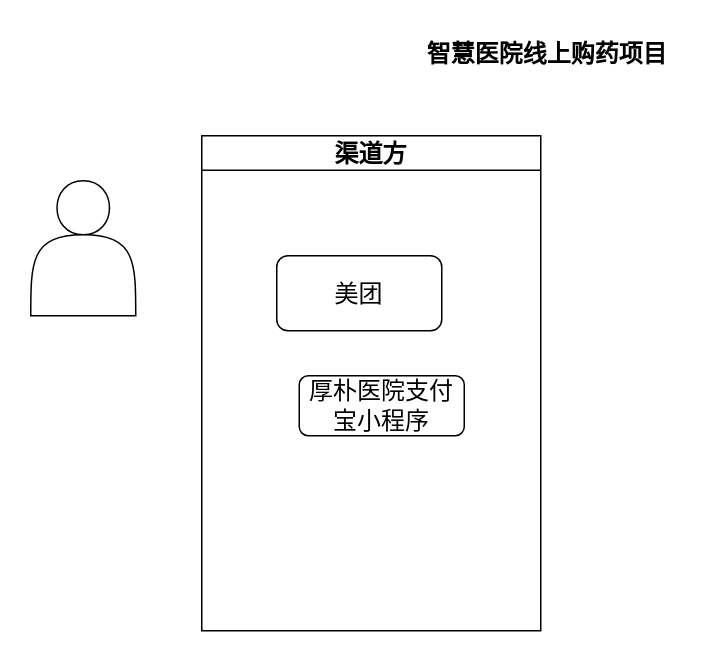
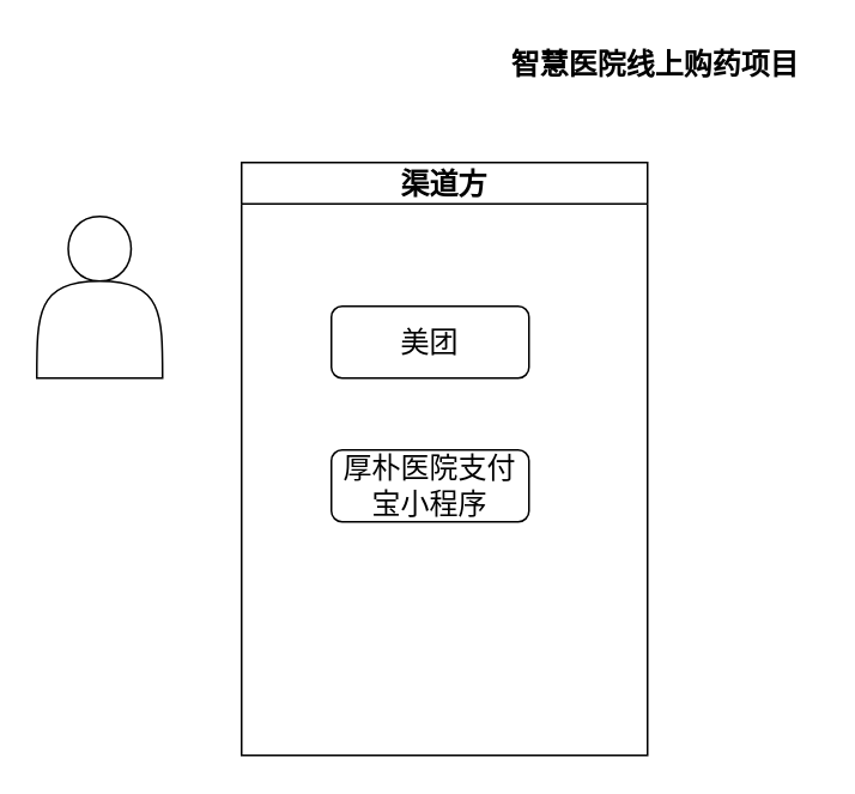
- <mxCell id="5" value="美团" style="rounded=1;whiteSpace=wrap;html=1;strokeWidth=1;fontSize=16;" vertex="1" parent="4"><mxGeometry x="50" y="80" width="110" height="50" as="geometry" /></mxCell>
+ <mxCell id="5" value="美团" style="rounded=1;whiteSpace=wrap;html=1;strokeWidth=1;fontSize=16;" vertex="1" parent="4"><mxGeometry x="50" y="80" width="110" height="40" as="geometry" /></mxCell>
- <mxCell id="6" value="厚朴医院支付宝小程序" style="rounded=1;whiteSpace=wrap;html=1;strokeWidth=1;fontSize=16;" vertex="1" parent="4"><mxGeometry x="65" y="160" width="110" height="40" as="geometry" /></mxCell>
+ <mxCell id="6" value="厚朴医院支付宝小程序" style="rounded=1;whiteSpace=wrap;html=1;strokeWidth=1;fontSize=16;" vertex="1" parent="4"><mxGeometry x="50" y="160" width="110" height="40" as="geometry" /></mxCell>
